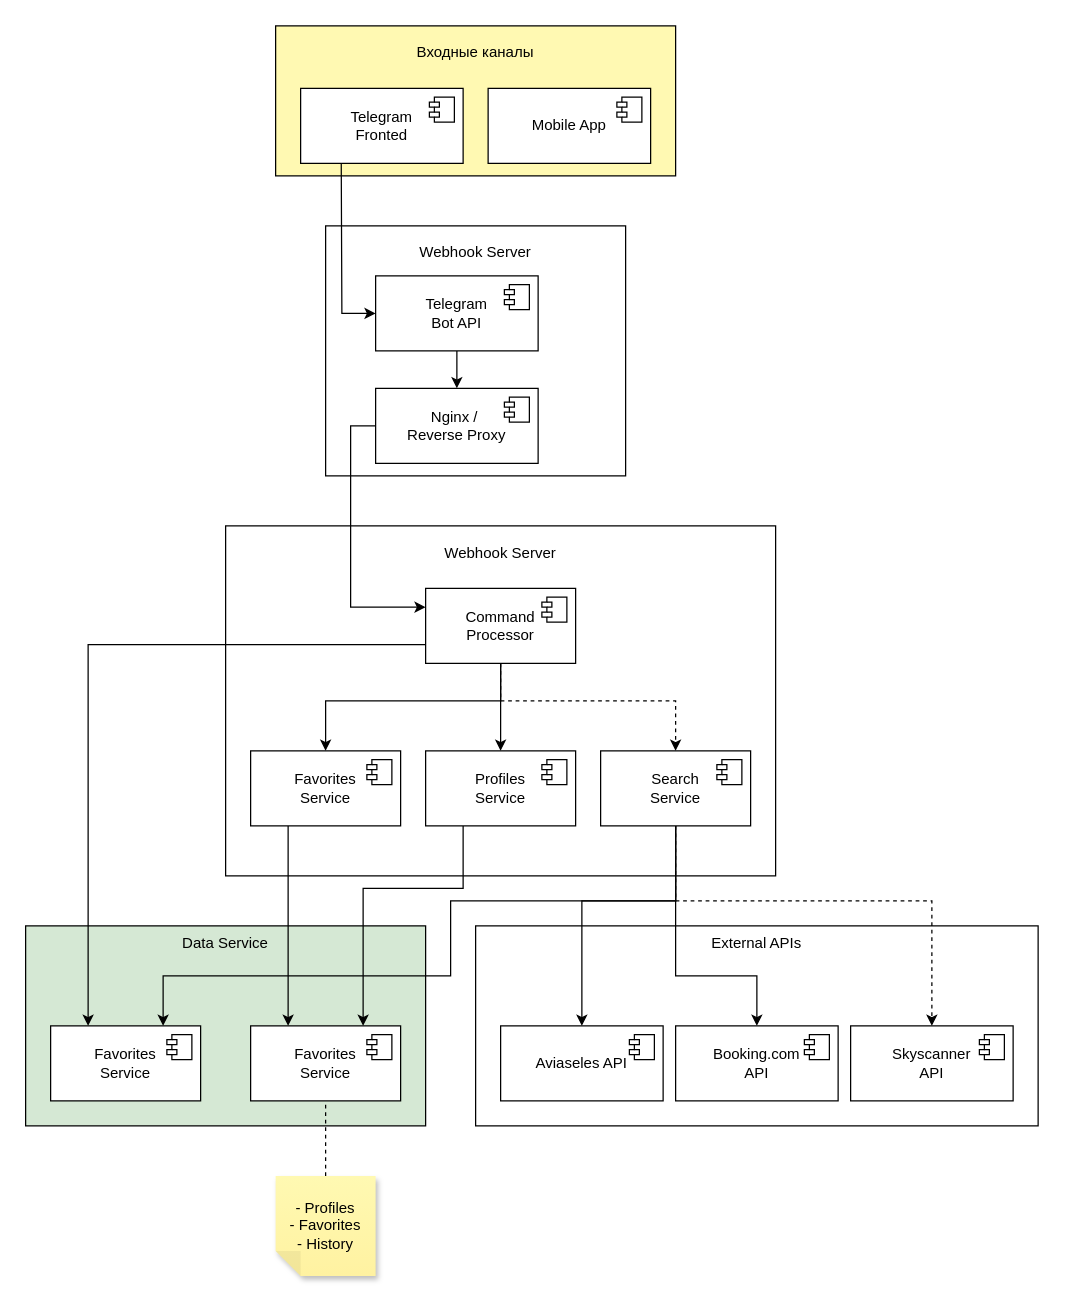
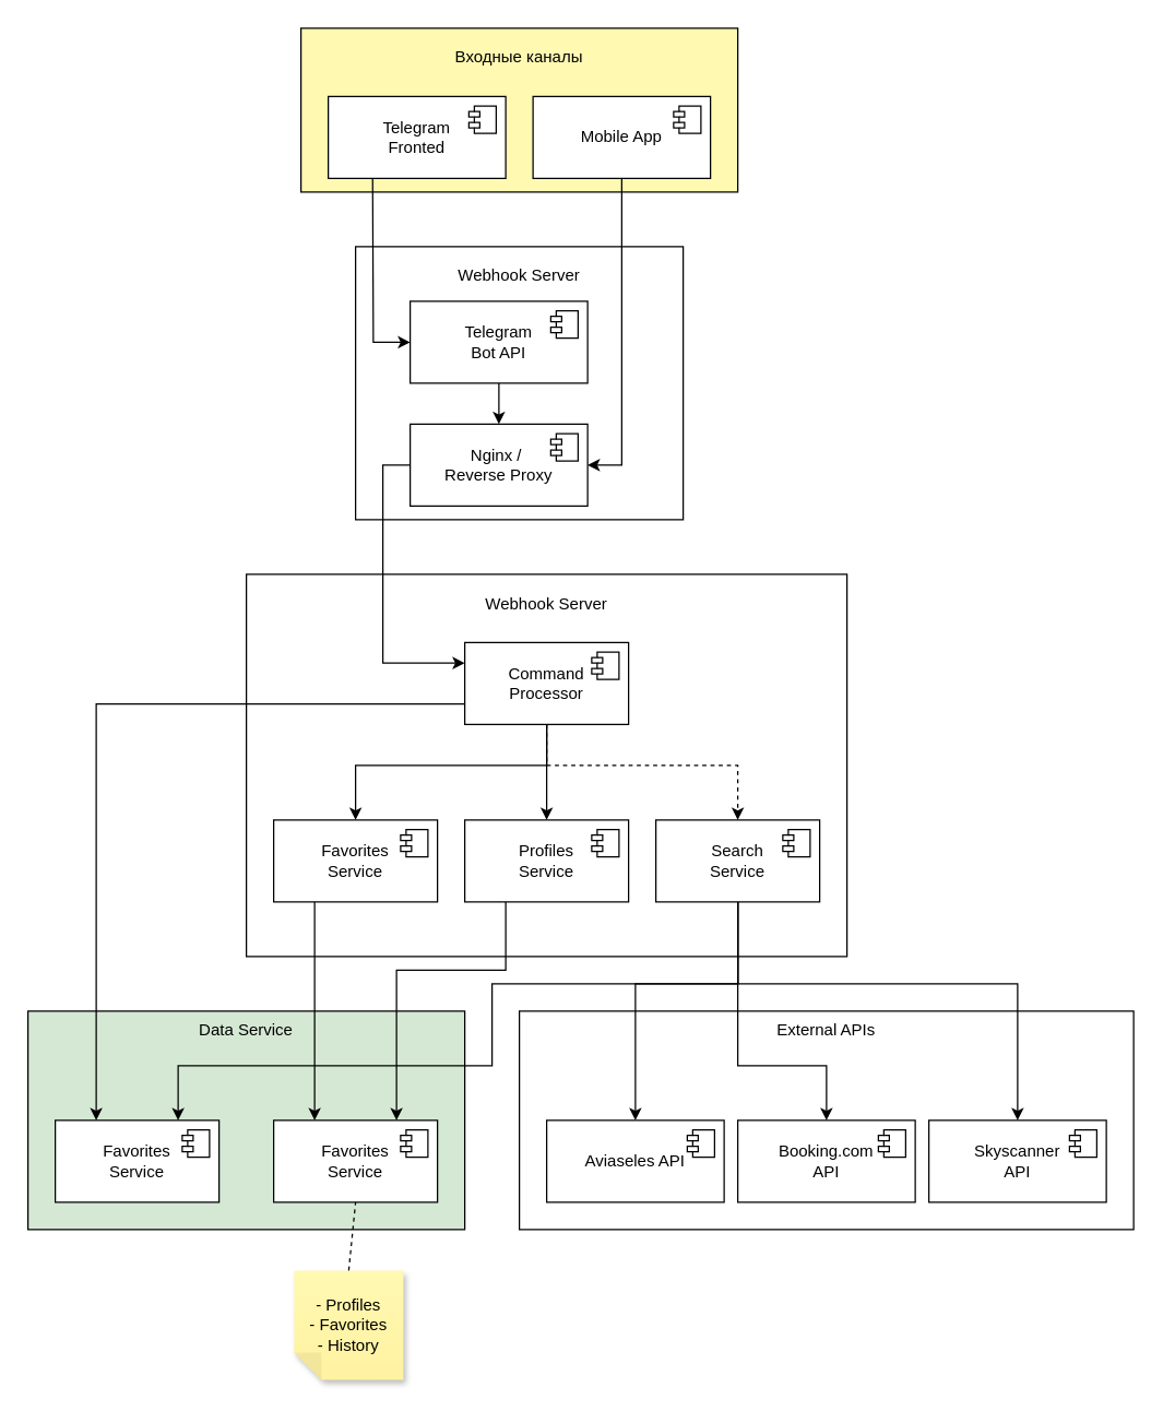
+ <mxCell id="34" value="" style="endArrow=classic;html=1;rounded=0;exitX=0.5;exitY=1;exitDx=0;exitDy=0;entryX=1;entryY=0.5;entryDx=0;entryDy=0;" edge="1" parent="1" source="5" target="10"><mxGeometry width="50" height="50" relative="1" as="geometry"><mxPoint x="630" y="180" as="sourcePoint" /><mxPoint x="680" y="130" as="targetPoint" /><Array as="points"><mxPoint x="455" y="340" /></Array></mxGeometry></mxCell>
- <mxCell id="37" value="" style="endArrow=classic;html=1;rounded=0;exitX=0.5;exitY=1;exitDx=0;exitDy=0;entryX=0.5;entryY=0;entryDx=0;entryDy=0;dashed=1;" edge="1" parent="1" source="19" target="31"><mxGeometry width="50" height="50" relative="1" as="geometry"><mxPoint x="890" y="670" as="sourcePoint" /><mxPoint x="940" y="620" as="targetPoint" /><Array as="points"><mxPoint x="540" y="720" /><mxPoint x="745" y="720" /></Array></mxGeometry></mxCell>
+ <mxCell id="37" value="" style="endArrow=classic;html=1;rounded=0;exitX=0.5;exitY=1;exitDx=0;exitDy=0;entryX=0.5;entryY=0;entryDx=0;entryDy=0;" edge="1" parent="1" source="19" target="31"><mxGeometry width="50" height="50" relative="1" as="geometry"><mxPoint x="890" y="670" as="sourcePoint" /><mxPoint x="940" y="620" as="targetPoint" /><Array as="points"><mxPoint x="540" y="720" /><mxPoint x="745" y="720" /></Array></mxGeometry></mxCell>
- <mxCell id="47" value="- Profiles&lt;div&gt;- Favorites&lt;/div&gt;&lt;div&gt;- History&lt;/div&gt;" style="shape=note;whiteSpace=wrap;html=1;backgroundOutline=1;fontColor=#000000;darkOpacity=0.05;fillColor=#FFF9B2;strokeColor=none;fillStyle=solid;direction=west;gradientDirection=north;gradientColor=#FFF2A1;shadow=1;size=20;pointerEvents=1;" vertex="1" parent="1"><mxGeometry x="220" y="940" width="80" height="80" as="geometry" /></mxCell>
+ <mxCell id="47" value="- Profiles&lt;div&gt;- Favorites&lt;/div&gt;&lt;div&gt;- History&lt;/div&gt;" style="shape=note;whiteSpace=wrap;html=1;backgroundOutline=1;fontColor=#000000;darkOpacity=0.05;fillColor=#FFF9B2;strokeColor=none;fillStyle=solid;direction=west;gradientDirection=north;gradientColor=#FFF2A1;shadow=1;size=20;pointerEvents=1;" vertex="1" parent="1"><mxGeometry x="215" y="930" width="80" height="80" as="geometry" /></mxCell>
